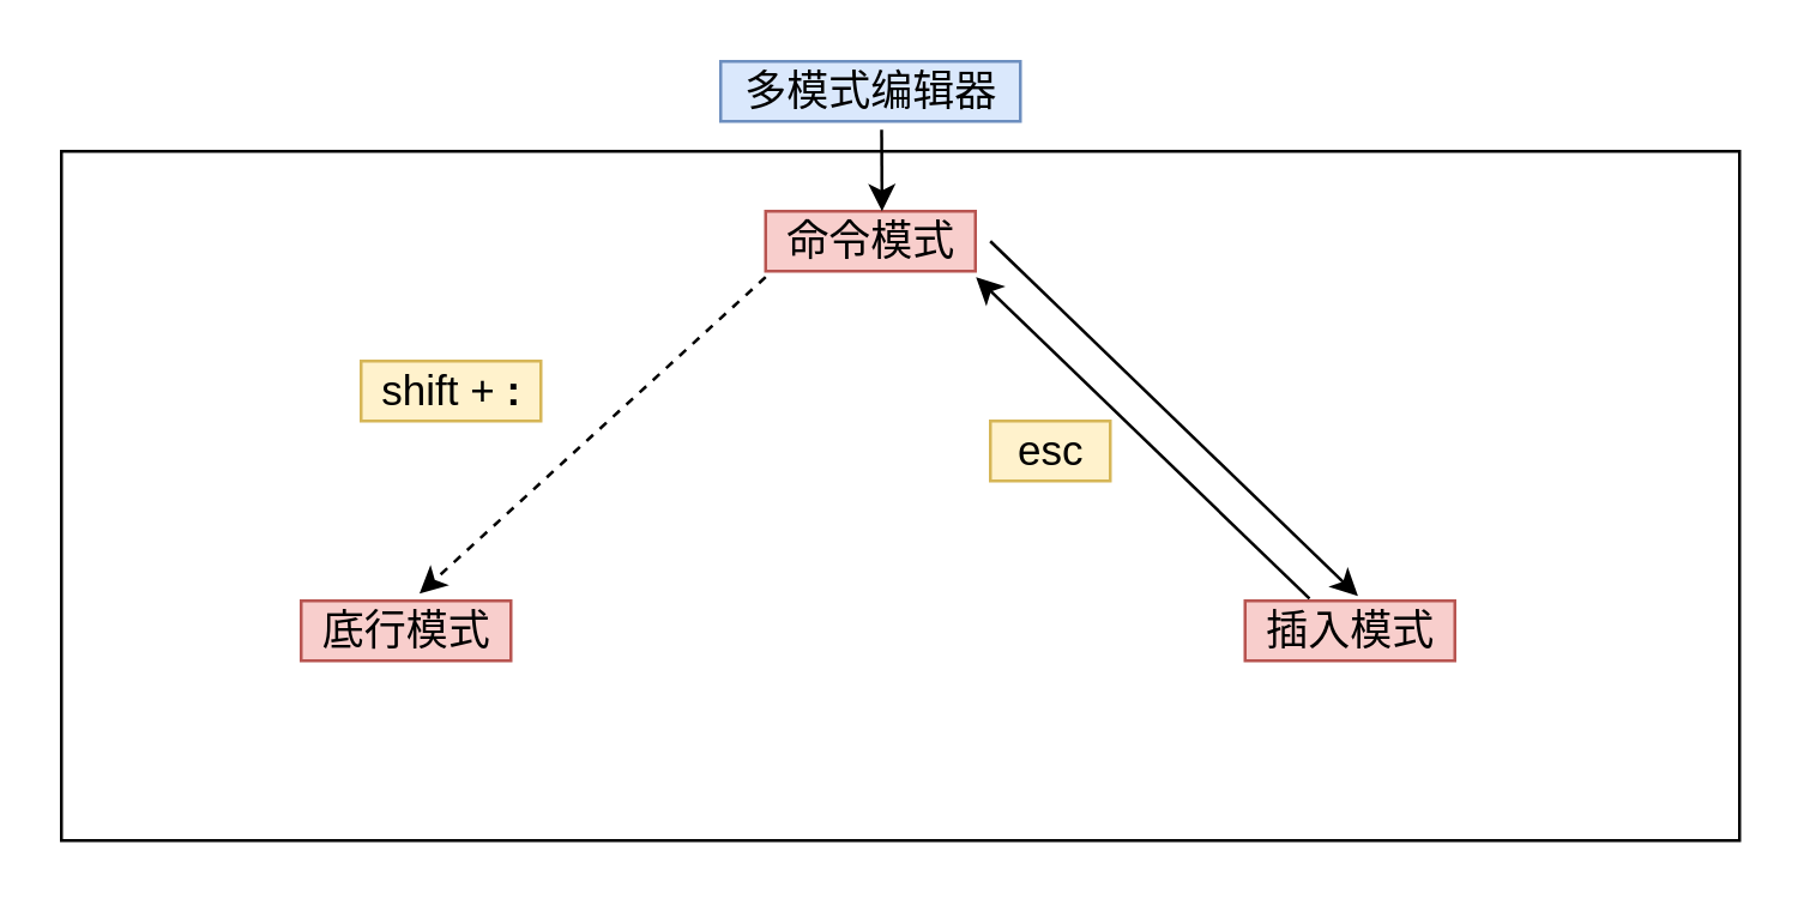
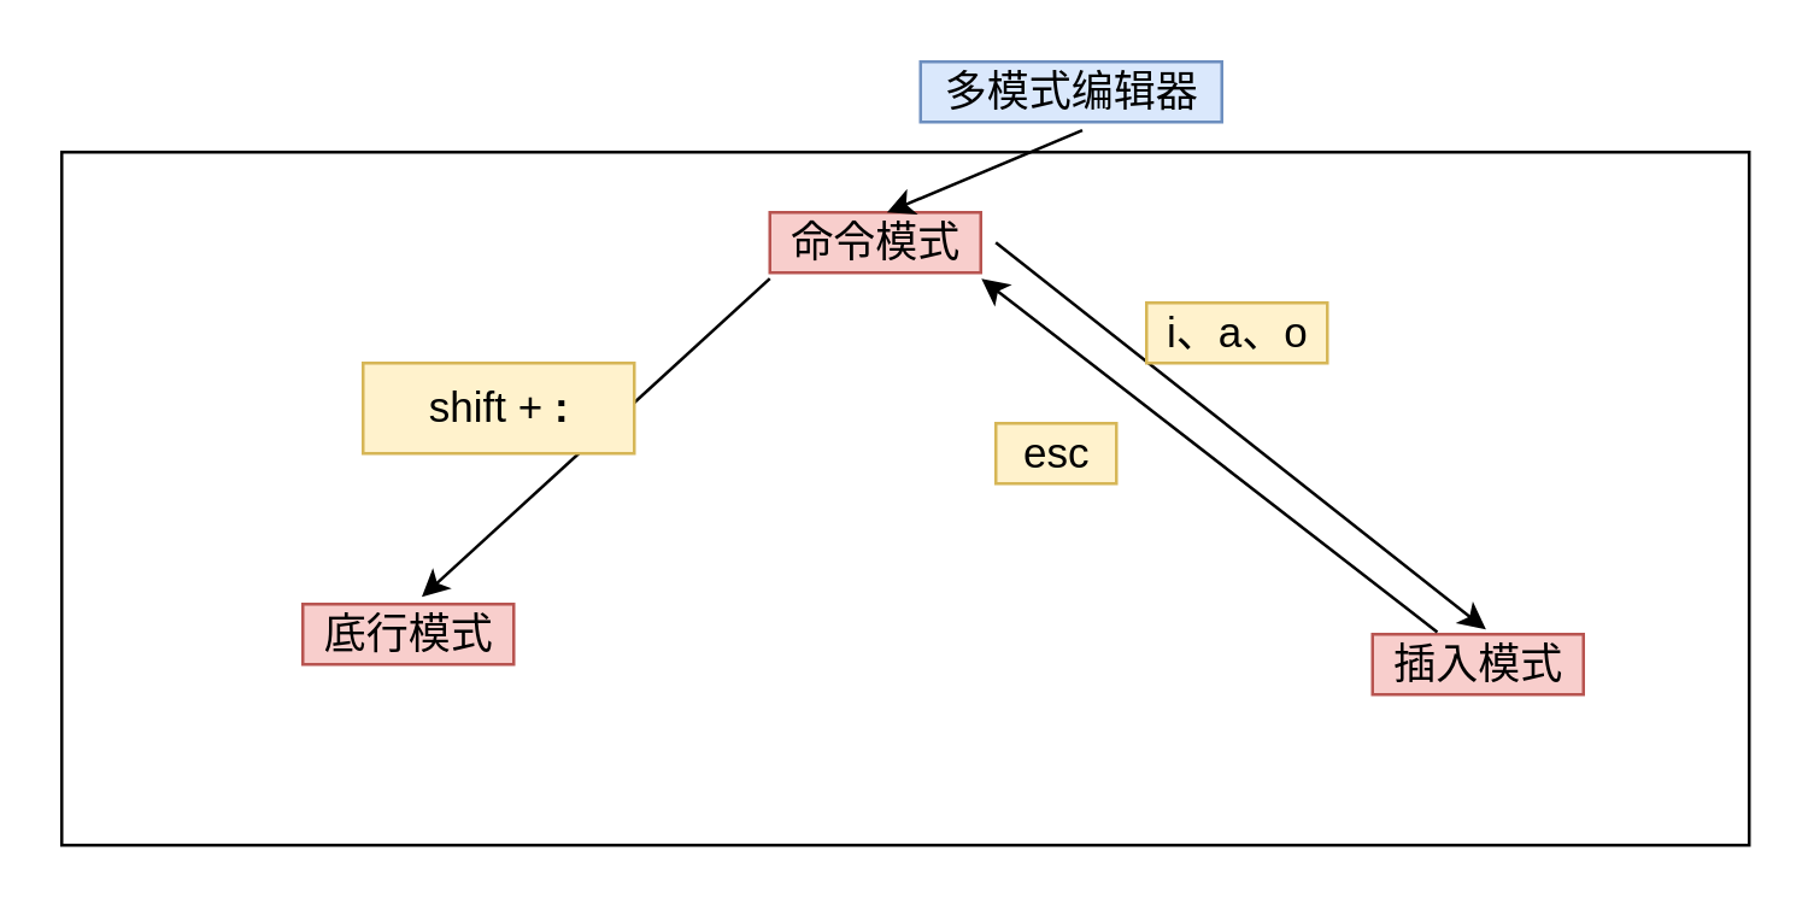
- <mxCell id="2" value="多模式编辑器" style="text;html=1;align=center;verticalAlign=middle;resizable=0;points=[];autosize=1;strokeColor=#6c8ebf;fillColor=#dae8fc;fontSize=14;" vertex="1" parent="1"><mxGeometry x="240" y="20" width="100" height="20" as="geometry" /></mxCell>
+ <mxCell id="2" value="多模式编辑器" style="text;html=1;align=center;verticalAlign=middle;resizable=0;points=[];autosize=1;strokeColor=#6c8ebf;fillColor=#dae8fc;fontSize=14;" vertex="1" parent="1"><mxGeometry x="305" y="20" width="100" height="20" as="geometry" /></mxCell>
+ <mxCell id="7" value="i、a、o" style="text;html=1;align=center;verticalAlign=middle;resizable=0;points=[];autosize=1;strokeColor=#d6b656;fillColor=#fff2cc;fontSize=14;" vertex="1" parent="1"><mxGeometry x="380" y="100" width="60" height="20" as="geometry" /></mxCell>
- <mxCell id="11" value="shift + &lt;b&gt;:&lt;/b&gt;" style="text;html=1;align=center;verticalAlign=middle;resizable=0;points=[];autosize=1;strokeColor=#d6b656;fillColor=#fff2cc;fontSize=14;" vertex="1" parent="1"><mxGeometry x="120" y="120" width="60" height="20" as="geometry" /></mxCell>
+ <mxCell id="11" value="shift + &lt;b&gt;:&lt;/b&gt;" style="text;html=1;align=center;verticalAlign=middle;resizable=0;points=[];autosize=1;strokeColor=#d6b656;fillColor=#fff2cc;fontSize=14;" vertex="1" parent="1"><mxGeometry x="120" y="120" width="90" height="30" as="geometry" /></mxCell>
- <mxCell id="10" value="" style="endArrow=classic;html=1;rounded=0;fontSize=14;entryX=0.564;entryY=-0.118;entryDx=0;entryDy=0;entryPerimeter=0;exitX=0;exitY=1.098;exitDx=0;exitDy=0;exitPerimeter=0;dashed=1;" edge="1" parent="1" source="3" target="5"><mxGeometry width="50" height="50" relative="1" as="geometry"><mxPoint x="270" y="190" as="sourcePoint" /><mxPoint x="320" y="140" as="targetPoint" /></mxGeometry></mxCell>
+ <mxCell id="10" value="" style="endArrow=classic;html=1;rounded=0;fontSize=14;entryX=0.564;entryY=-0.118;entryDx=0;entryDy=0;entryPerimeter=0;exitX=0;exitY=1.098;exitDx=0;exitDy=0;exitPerimeter=0;" edge="1" parent="1" source="3" target="5"><mxGeometry width="50" height="50" relative="1" as="geometry"><mxPoint x="270" y="190" as="sourcePoint" /><mxPoint x="320" y="140" as="targetPoint" /></mxGeometry></mxCell>
- <mxCell id="4" value="插入模式" style="text;html=1;align=center;verticalAlign=middle;resizable=0;points=[];autosize=1;strokeColor=#b85450;fillColor=#f8cecc;fontSize=14;" vertex="1" parent="1"><mxGeometry x="415" y="200" width="70" height="20" as="geometry" /></mxCell>
+ <mxCell id="4" value="插入模式" style="text;html=1;align=center;verticalAlign=middle;resizable=0;points=[];autosize=1;strokeColor=#b85450;fillColor=#f8cecc;fontSize=14;" vertex="1" parent="1"><mxGeometry x="455" y="210" width="70" height="20" as="geometry" /></mxCell>
